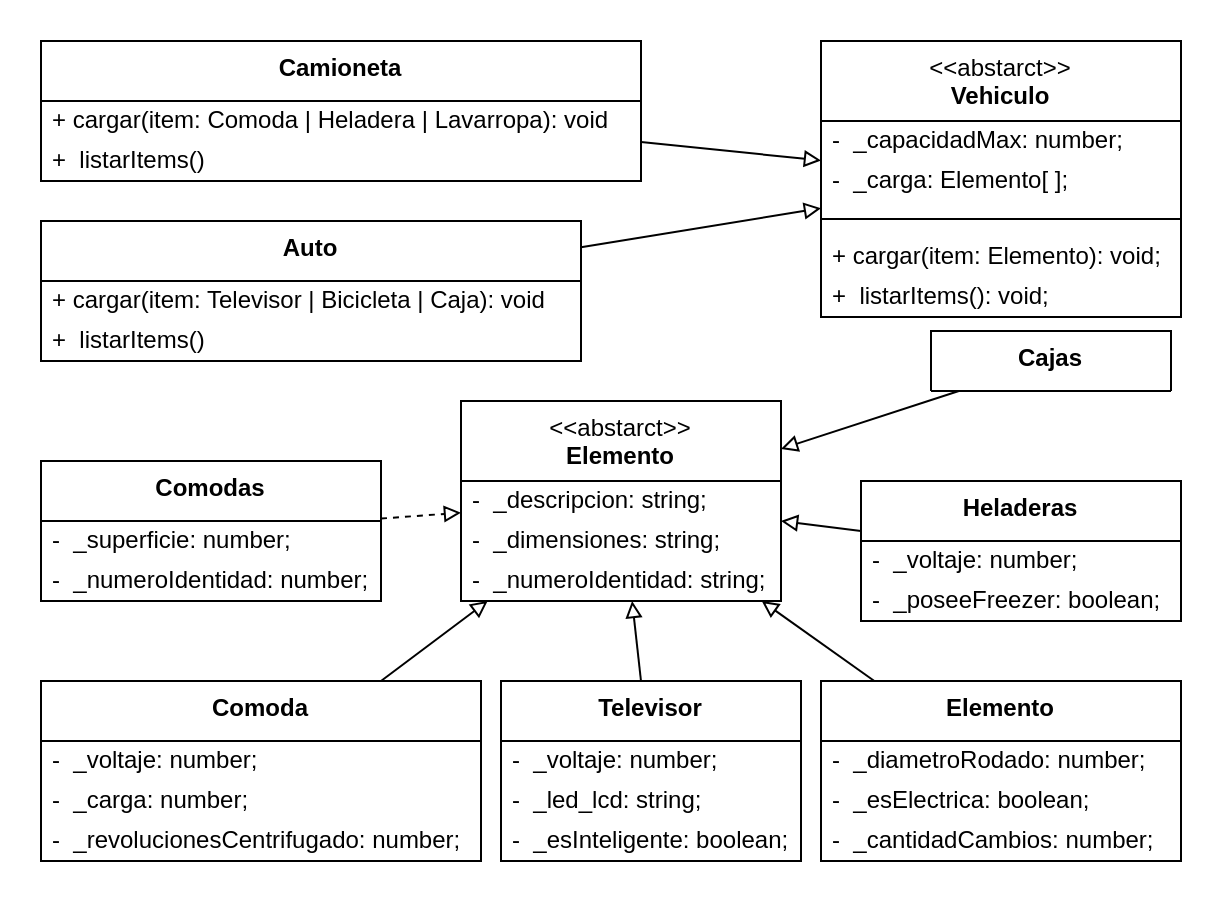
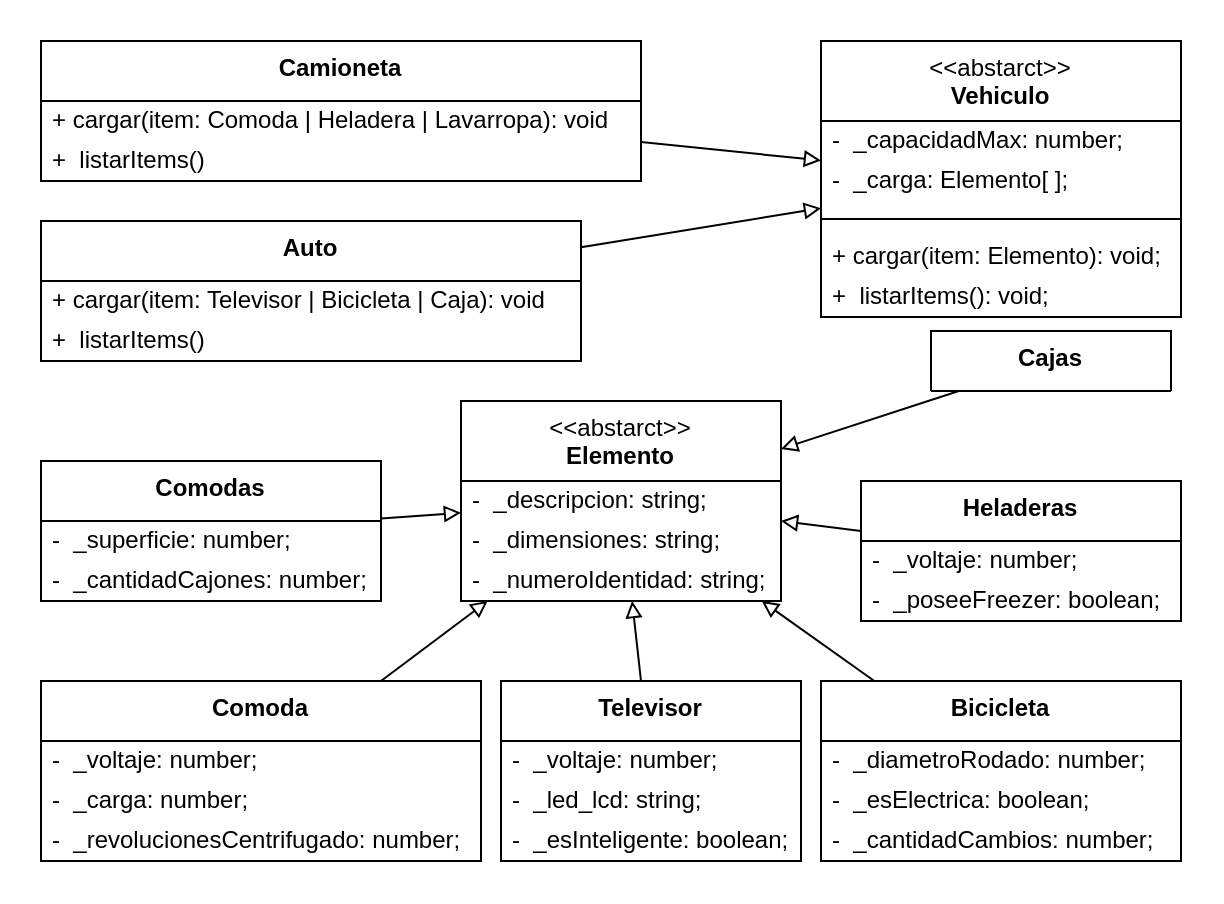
- <mxCell id="14" style="edgeStyle=none;html=1;endArrow=block;endFill=0;dashed=1;" parent="1" source="15" target="10" edge="1"><mxGeometry relative="1" as="geometry" /></mxCell>
+ <mxCell id="14" style="edgeStyle=none;html=1;endArrow=block;endFill=0;" parent="1" source="15" target="10" edge="1"><mxGeometry relative="1" as="geometry" /></mxCell>
- <mxCell id="17" value="-&amp;nbsp; _numeroIdentidad: number;" style="text;html=1;strokeColor=none;fillColor=none;align=left;verticalAlign=middle;spacingLeft=4;spacingRight=4;overflow=hidden;rotatable=0;points=[[0,0.5],[1,0.5]];portConstraint=eastwest;whiteSpace=wrap;" parent="15" vertex="1"><mxGeometry y="50" width="170" height="20" as="geometry" /></mxCell>
+ <mxCell id="17" value="-&amp;nbsp; _cantidadCajones: number;" style="text;html=1;strokeColor=none;fillColor=none;align=left;verticalAlign=middle;spacingLeft=4;spacingRight=4;overflow=hidden;rotatable=0;points=[[0,0.5],[1,0.5]];portConstraint=eastwest;whiteSpace=wrap;" parent="15" vertex="1"><mxGeometry y="50" width="170" height="20" as="geometry" /></mxCell>
- <mxCell id="33" value="&lt;b&gt;Elemento&lt;/b&gt;" style="swimlane;fontStyle=0;align=center;verticalAlign=top;childLayout=stackLayout;horizontal=1;startSize=30;horizontalStack=0;resizeParent=1;resizeParentMax=0;resizeLast=0;collapsible=0;marginBottom=0;html=1;whiteSpace=wrap;" parent="1" vertex="1"><mxGeometry x="410" y="340" width="180" height="90" as="geometry" /></mxCell>
+ <mxCell id="33" value="&lt;b&gt;Bicicleta&lt;/b&gt;" style="swimlane;fontStyle=0;align=center;verticalAlign=top;childLayout=stackLayout;horizontal=1;startSize=30;horizontalStack=0;resizeParent=1;resizeParentMax=0;resizeLast=0;collapsible=0;marginBottom=0;html=1;whiteSpace=wrap;" parent="1" vertex="1"><mxGeometry x="410" y="340" width="180" height="90" as="geometry" /></mxCell>
